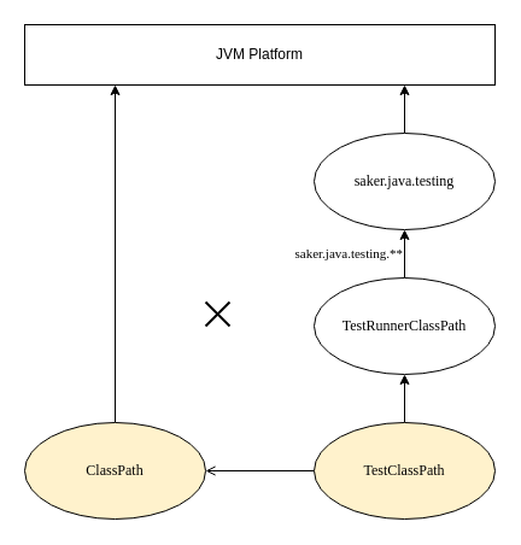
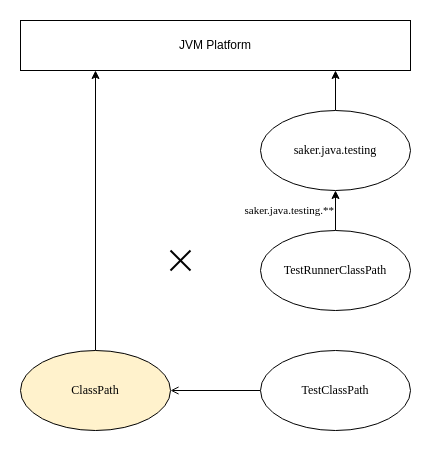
- <mxCell id="5" value="" style="edgeStyle=orthogonalEdgeStyle;rounded=0;orthogonalLoop=1;jettySize=auto;html=1;entryX=0.5;entryY=1;entryDx=0;entryDy=0;align=left;labelPosition=right;verticalLabelPosition=middle;verticalAlign=middle;fontFamily=Consolas;labelBackgroundColor=none;fontColor=#000000;" edge="1" parent="1" source="7" target="9"><mxGeometry relative="1" as="geometry" /></mxCell>
- <mxCell id="7" value="TestClassPath" style="ellipse;whiteSpace=wrap;html=1;fontFamily=Consolas;labelBackgroundColor=none;fontColor=#000000;fillColor=#fff2cc;" vertex="1" parent="1"><mxGeometry x="260" y="350" width="150" height="80" as="geometry" /></mxCell>
+ <mxCell id="7" value="TestClassPath" style="ellipse;whiteSpace=wrap;html=1;fontFamily=Consolas;labelBackgroundColor=none;fontColor=#000000;fillColor=#FFFFFF;" vertex="1" parent="1"><mxGeometry x="260" y="350" width="150" height="80" as="geometry" /></mxCell>
